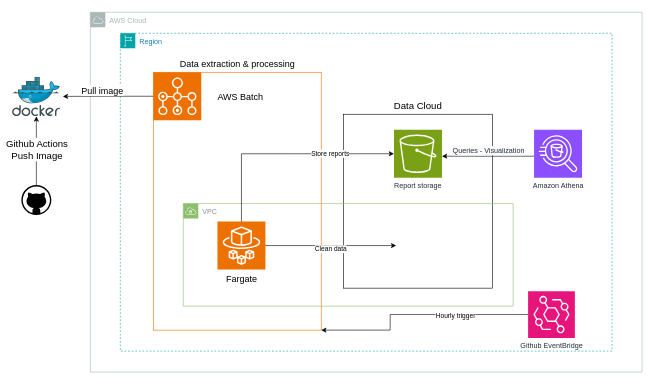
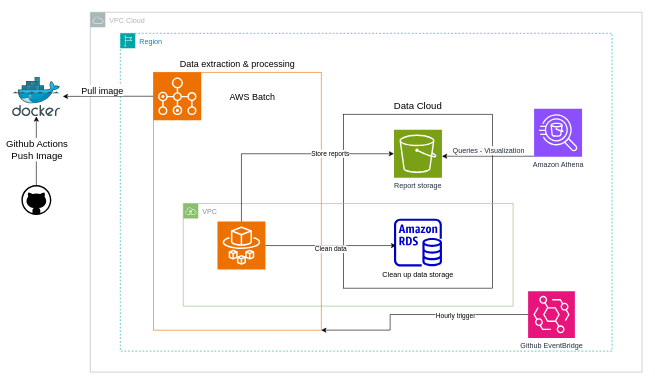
- <mxCell id="3" value="AWS Cloud" style="sketch=0;outlineConnect=0;gradientColor=none;html=1;whiteSpace=wrap;fontSize=12;fontStyle=0;shape=mxgraph.aws4.group;grIcon=mxgraph.aws4.group_aws_cloud;strokeColor=#AAB7B8;fillColor=none;verticalAlign=top;align=left;spacingLeft=30;fontColor=#AAB7B8;dashed=0;" parent="2" vertex="1"><mxGeometry width="920" height="600" as="geometry" /></mxCell>
+ <mxCell id="3" value="VPC Cloud" style="sketch=0;outlineConnect=0;gradientColor=none;html=1;whiteSpace=wrap;fontSize=12;fontStyle=0;shape=mxgraph.aws4.group;grIcon=mxgraph.aws4.group_aws_cloud;strokeColor=#AAB7B8;fillColor=none;verticalAlign=top;align=left;spacingLeft=30;fontColor=#AAB7B8;dashed=0;" parent="2" vertex="1"><mxGeometry width="920" height="600" as="geometry" /></mxCell>
- <mxCell id="11" value="&lt;font style=&quot;font-size: 15px;&quot;&gt;AWS Batch&lt;/font&gt;" style="text;html=1;align=center;verticalAlign=middle;resizable=0;points=[];autosize=1;strokeColor=none;fillColor=none;" vertex="1" parent="9"><mxGeometry x="95.003" y="25.002" width="100" height="30" as="geometry" /></mxCell>
+ <mxCell id="11" value="&lt;font style=&quot;font-size: 15px;&quot;&gt;AWS Batch&lt;/font&gt;" style="text;html=1;align=center;verticalAlign=middle;resizable=0;points=[];autosize=1;strokeColor=none;fillColor=none;" vertex="1" parent="9"><mxGeometry x="115.003" y="25.002" width="100" height="30" as="geometry" /></mxCell>
- <mxCell id="6" value="Amazon Athena" style="sketch=0;points=[[0,0,0],[0.25,0,0],[0.5,0,0],[0.75,0,0],[1,0,0],[0,1,0],[0.25,1,0],[0.5,1,0],[0.75,1,0],[1,1,0],[0,0.25,0],[0,0.5,0],[0,0.75,0],[1,0.25,0],[1,0.5,0],[1,0.75,0]];outlineConnect=0;fontColor=#232F3E;fillColor=#8C4FFF;strokeColor=#ffffff;dashed=0;verticalLabelPosition=bottom;verticalAlign=top;align=center;html=1;fontSize=12;fontStyle=0;aspect=fixed;shape=mxgraph.aws4.resourceIcon;resIcon=mxgraph.aws4.athena;container=0;" parent="5" vertex="1"><mxGeometry x="690.002" y="160.88" width="80" height="80" as="geometry" /></mxCell>
+ <mxCell id="6" value="Amazon Athena" style="sketch=0;points=[[0,0,0],[0.25,0,0],[0.5,0,0],[0.75,0,0],[1,0,0],[0,1,0],[0.25,1,0],[0.5,1,0],[0.75,1,0],[1,1,0],[0,0.25,0],[0,0.5,0],[0,0.75,0],[1,0.25,0],[1,0.5,0],[1,0.75,0]];outlineConnect=0;fontColor=#232F3E;fillColor=#8C4FFF;strokeColor=#ffffff;dashed=0;verticalLabelPosition=bottom;verticalAlign=top;align=center;html=1;fontSize=12;fontStyle=0;aspect=fixed;shape=mxgraph.aws4.resourceIcon;resIcon=mxgraph.aws4.athena;container=0;" parent="5" vertex="1"><mxGeometry x="690.002" y="125.88" width="80" height="80" as="geometry" /></mxCell>
+ <mxCell id="25" value="Clean up data storage" style="sketch=0;outlineConnect=0;fillColor=#0000CC;strokeColor=#6c8ebf;dashed=0;verticalLabelPosition=bottom;verticalAlign=top;align=center;html=1;fontSize=12;fontStyle=0;aspect=fixed;pointerEvents=1;shape=mxgraph.aws4.rds_instance;fillStyle=auto;container=0;" parent="23" vertex="1"><mxGeometry y="148.12" width="80" height="80" as="geometry" /></mxCell>
- <mxCell id="15" value="&lt;font style=&quot;font-size: 15px;&quot;&gt;Fargate&lt;/font&gt;" style="text;html=1;align=center;verticalAlign=middle;resizable=0;points=[];autosize=1;strokeColor=none;fillColor=none;" vertex="1" parent="13"><mxGeometry y="80.004" width="80" height="30" as="geometry" /></mxCell>
